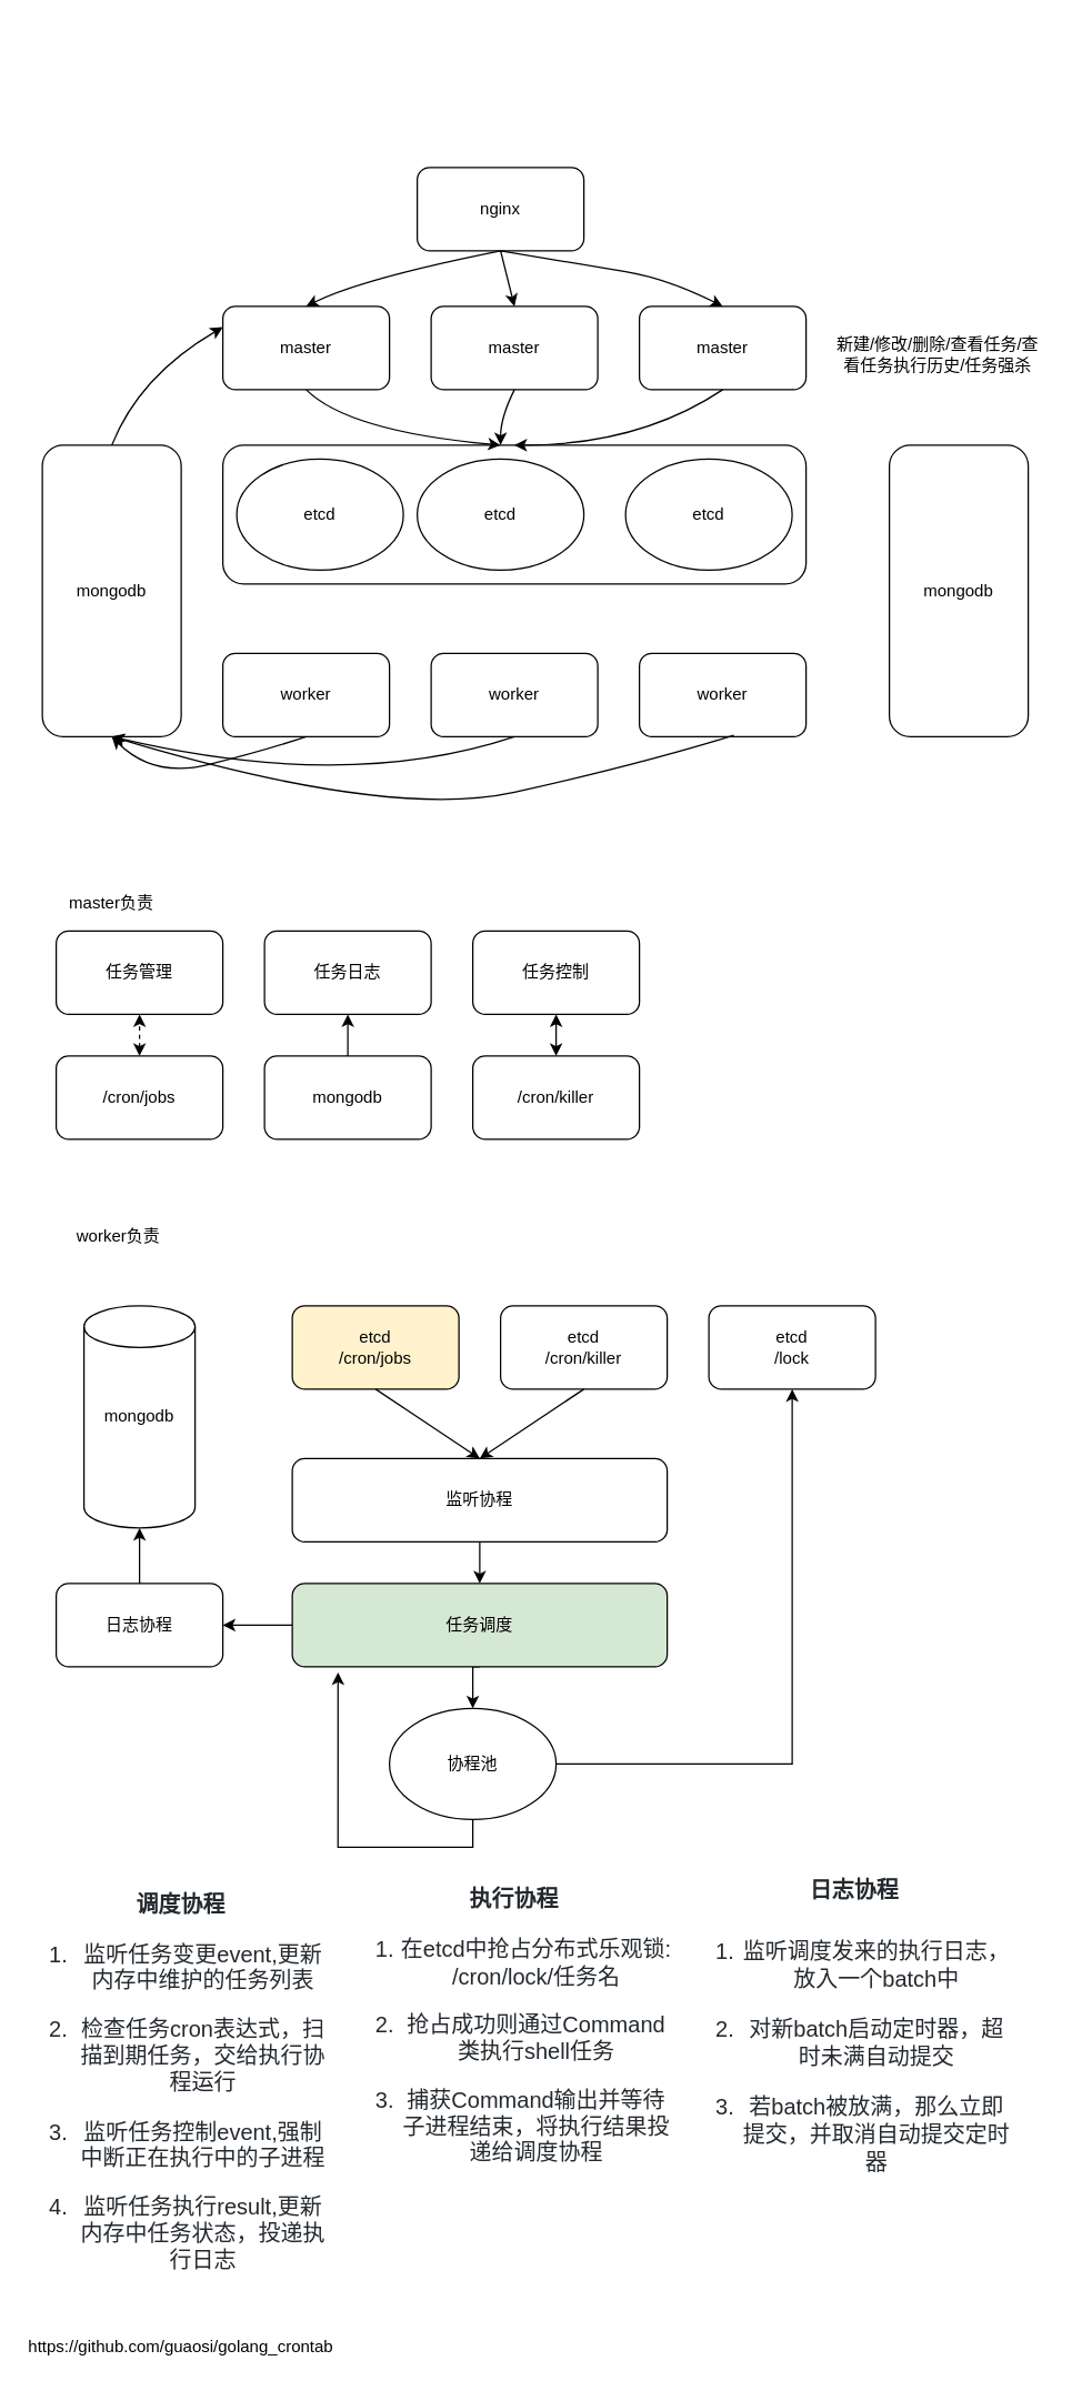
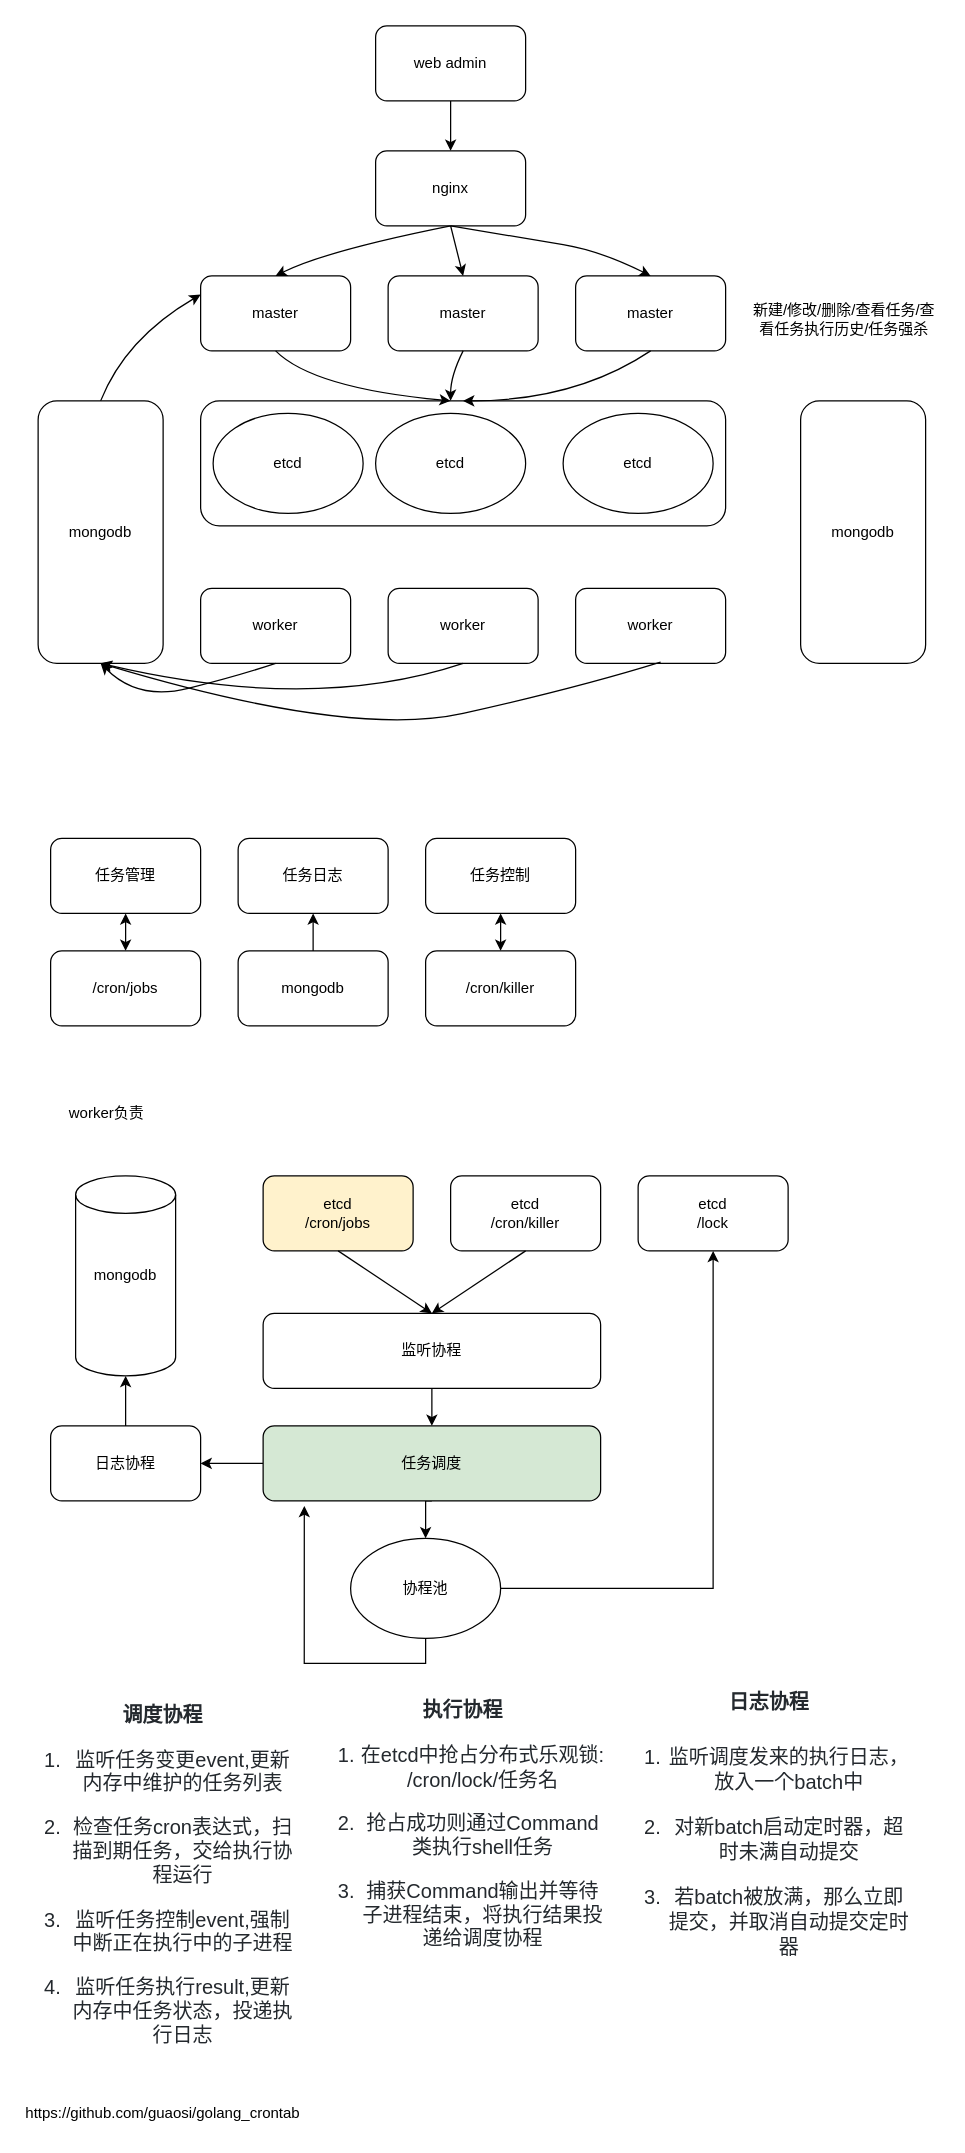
+ <mxCell id="10" value="web admin" style="rounded=1;whiteSpace=wrap;html=1;" vertex="1" parent="1"><mxGeometry x="300" y="20" width="120" height="60" as="geometry" /></mxCell>
+ <mxCell id="9" style="edgeStyle=orthogonalEdgeStyle;rounded=0;orthogonalLoop=1;jettySize=auto;html=1;exitX=0.5;exitY=1;exitDx=0;exitDy=0;entryX=0.5;entryY=0;entryDx=0;entryDy=0;" edge="1" parent="1" source="10" target="2"><mxGeometry relative="1" as="geometry" /></mxCell>
- <mxCell id="29" value="master负责" style="text;html=1;strokeColor=none;fillColor=none;align=center;verticalAlign=middle;whiteSpace=wrap;rounded=0;" vertex="1" parent="1"><mxGeometry x="30" y="640" width="100" height="20" as="geometry" /></mxCell>
- <mxCell id="36" value="" style="endArrow=classic;startArrow=classic;html=1;exitX=0.5;exitY=0;exitDx=0;exitDy=0;entryX=0.5;entryY=1;entryDx=0;entryDy=0;dashed=1;" edge="1" parent="1" source="32" target="28"><mxGeometry width="50" height="50" relative="1" as="geometry"><mxPoint x="420" y="730" as="sourcePoint" /><mxPoint x="470" y="680" as="targetPoint" /></mxGeometry></mxCell>
+ <mxCell id="36" value="" style="endArrow=classic;startArrow=classic;html=1;exitX=0.5;exitY=0;exitDx=0;exitDy=0;entryX=0.5;entryY=1;entryDx=0;entryDy=0;" edge="1" parent="1" source="32" target="28"><mxGeometry width="50" height="50" relative="1" as="geometry"><mxPoint x="420" y="730" as="sourcePoint" /><mxPoint x="470" y="680" as="targetPoint" /></mxGeometry></mxCell>
